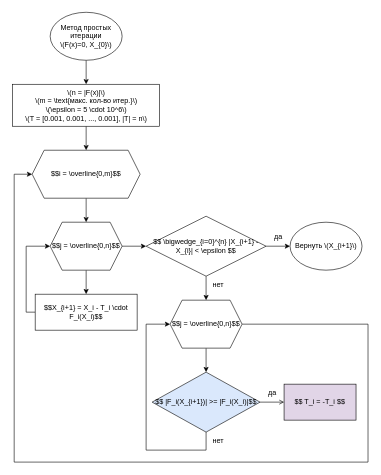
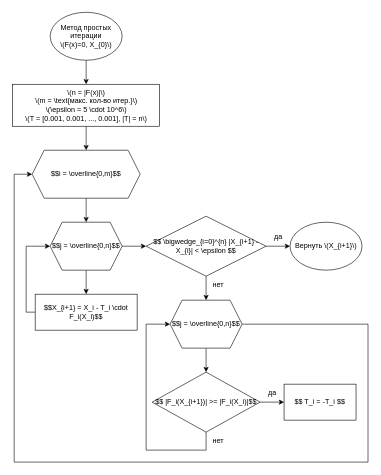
- <mxCell id="22" value="$$ |F_i(X_{i+1})| &amp;gt;= |F_i(X_i)|$$" style="rhombus;whiteSpace=wrap;html=1;fillColor=#dae8fc;" vertex="1" parent="1"><mxGeometry x="253" y="620" width="180" height="100" as="geometry" /></mxCell>
+ <mxCell id="22" value="$$ |F_i(X_{i+1})| &amp;gt;= |F_i(X_i)|$$" style="rhombus;whiteSpace=wrap;html=1;" vertex="1" parent="1"><mxGeometry x="253" y="620" width="180" height="100" as="geometry" /></mxCell>
- <mxCell id="20" value="" style="edgeStyle=orthogonalEdgeStyle;rounded=0;orthogonalLoop=1;jettySize=auto;html=1;endArrow=open;" edge="1" parent="1" source="22" target="23"><mxGeometry relative="1" as="geometry" /></mxCell>
+ <mxCell id="20" value="" style="edgeStyle=orthogonalEdgeStyle;rounded=0;orthogonalLoop=1;jettySize=auto;html=1;" edge="1" parent="1" source="22" target="23"><mxGeometry relative="1" as="geometry" /></mxCell>
- <mxCell id="23" value="$$ T_i = -T_i $$" style="whiteSpace=wrap;html=1;fillColor=#e1d5e7;" vertex="1" parent="1"><mxGeometry x="473" y="640" width="120" height="60" as="geometry" /></mxCell>
+ <mxCell id="23" value="$$ T_i = -T_i $$" style="whiteSpace=wrap;html=1;" vertex="1" parent="1"><mxGeometry x="473" y="640" width="120" height="60" as="geometry" /></mxCell>
